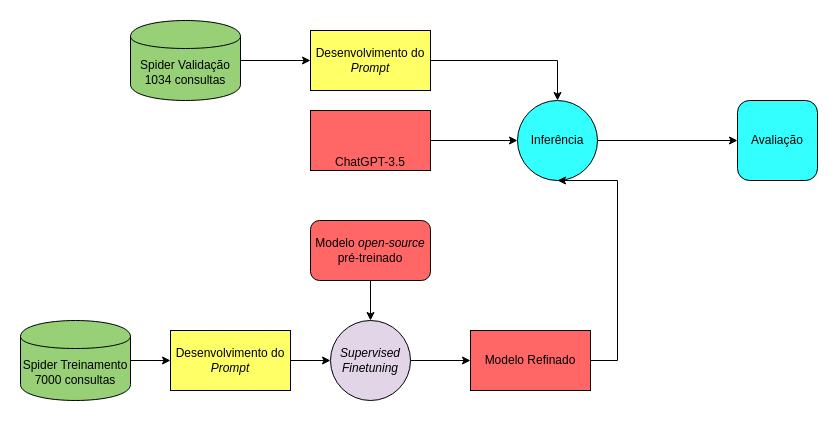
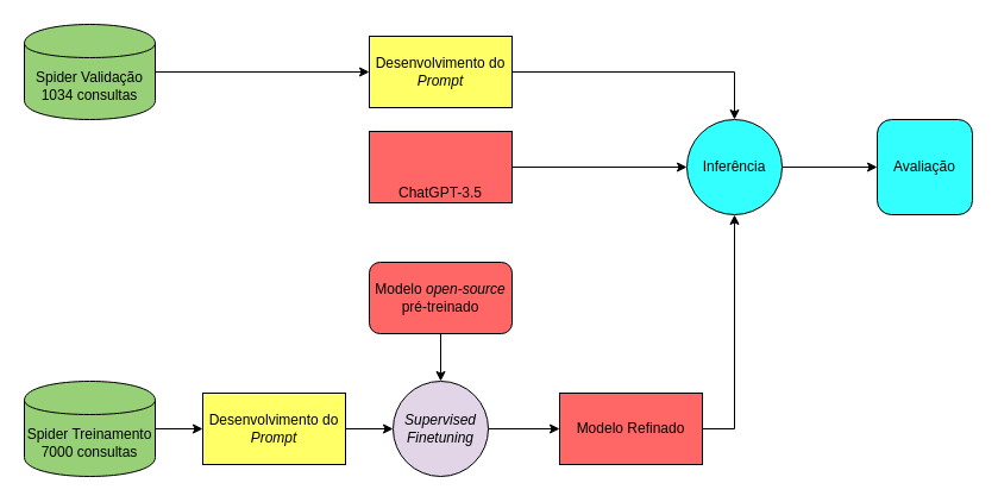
- <mxCell id="3" value="Spider Validação&lt;br&gt;1034 consultas" style="shape=cylinder;whiteSpace=wrap;html=1;boundedLbl=1;backgroundOutline=1;fillColor=#97D077;" parent="1" vertex="1"><mxGeometry x="130" y="20" width="110" height="80" as="geometry" /></mxCell>
+ <mxCell id="3" value="Spider Validação&lt;br&gt;1034 consultas" style="shape=cylinder;whiteSpace=wrap;html=1;boundedLbl=1;backgroundOutline=1;fillColor=#97D077;" parent="1" vertex="1"><mxGeometry x="20" y="20" width="110" height="80" as="geometry" /></mxCell>
- <mxCell id="9" value="Inferência" style="ellipse;whiteSpace=wrap;html=1;aspect=fixed;fillColor=#33FFFF;" parent="1" vertex="1"><mxGeometry x="517" y="100" width="80" height="80" as="geometry" /></mxCell>
+ <mxCell id="9" value="Inferência" style="ellipse;whiteSpace=wrap;html=1;aspect=fixed;fillColor=#33FFFF;" parent="1" vertex="1"><mxGeometry x="577" y="100" width="80" height="80" as="geometry" /></mxCell>
